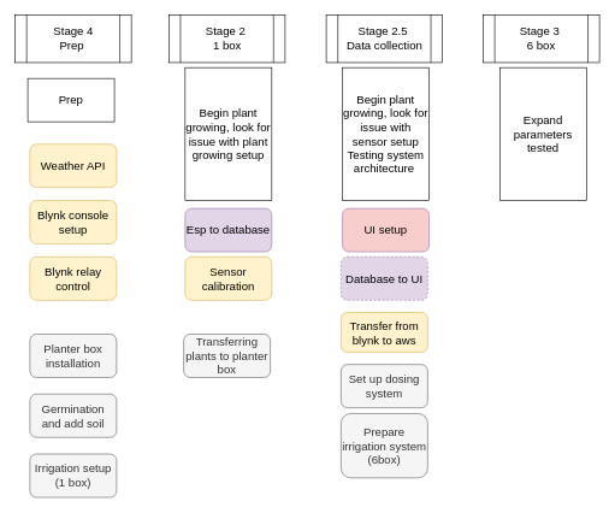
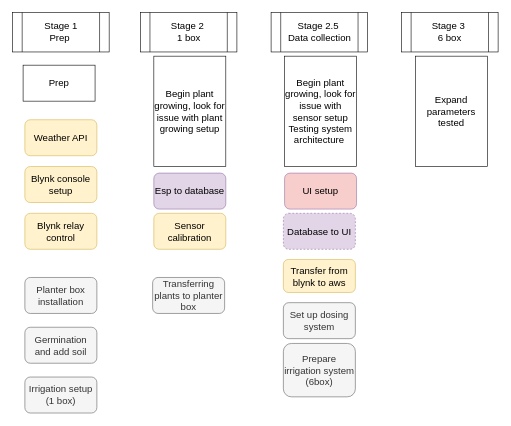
- <mxCell id="10" value="Stage 4&lt;br&gt;Prep&amp;nbsp;" style="shape=process;whiteSpace=wrap;html=1;backgroundOutline=1;fontSize=16;" parent="1" vertex="1"><mxGeometry x="20.5" y="20" width="161" height="66" as="geometry" /></mxCell>
+ <mxCell id="10" value="Stage 1&lt;br&gt;Prep&amp;nbsp;" style="shape=process;whiteSpace=wrap;html=1;backgroundOutline=1;fontSize=16;" parent="1" vertex="1"><mxGeometry x="20.5" y="20" width="161" height="66" as="geometry" /></mxCell>
